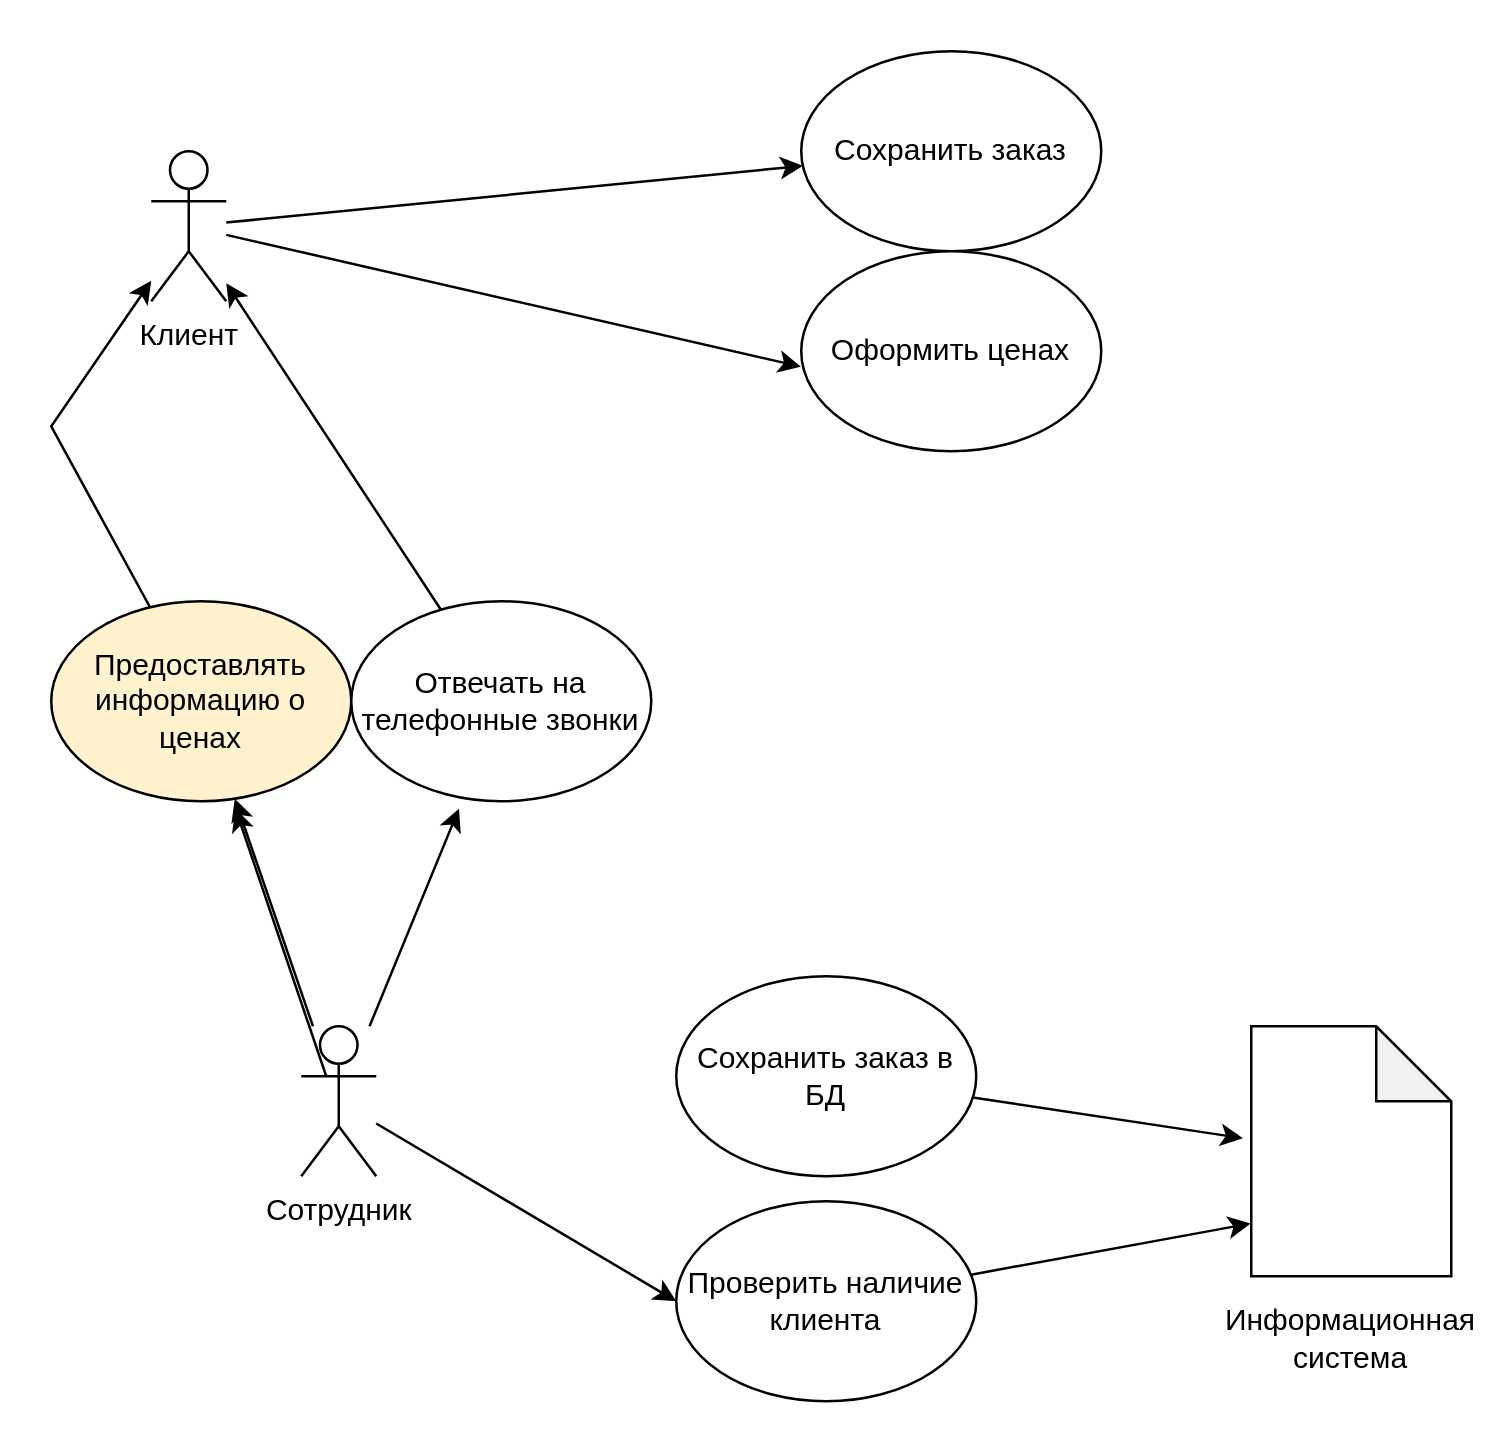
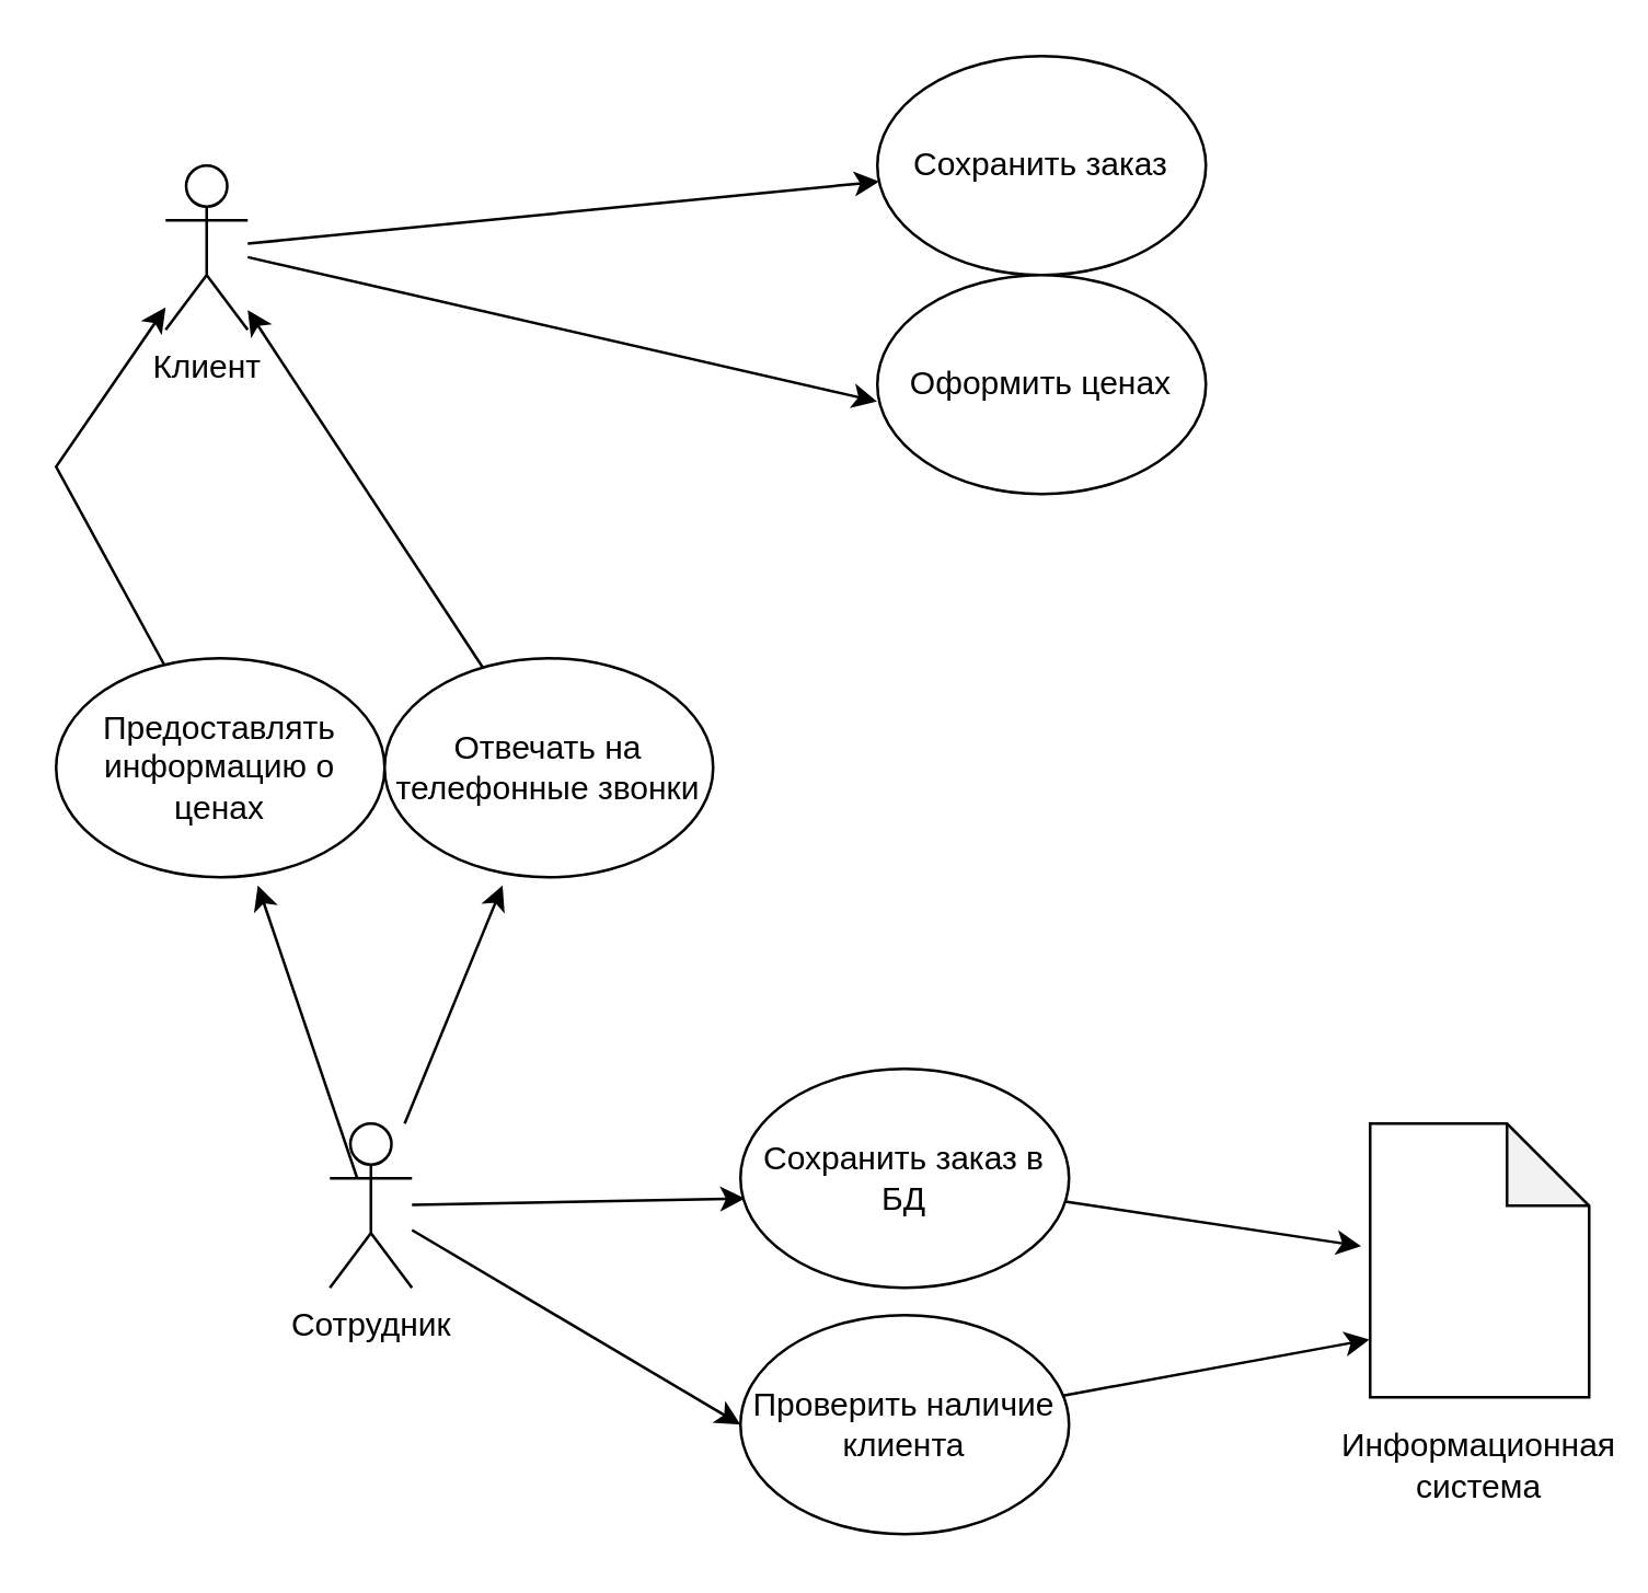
- <mxCell id="7" value="Предоставлять информацию о ценах" style="ellipse;whiteSpace=wrap;html=1;fillColor=#fff2cc;" vertex="1" parent="1"><mxGeometry x="20" y="240" width="120" height="80" as="geometry" /></mxCell>
+ <mxCell id="7" value="Предоставлять информацию о ценах" style="ellipse;whiteSpace=wrap;html=1;" vertex="1" parent="1"><mxGeometry x="20" y="240" width="120" height="80" as="geometry" /></mxCell>
- <mxCell id="17" style="edgeStyle=none;rounded=0;orthogonalLoop=1;jettySize=auto;html=1;" edge="1" parent="1" source="11" target="7"><mxGeometry relative="1" as="geometry" /></mxCell>
+ <mxCell id="17" style="edgeStyle=none;rounded=0;orthogonalLoop=1;jettySize=auto;html=1;entryX=0.014;entryY=0.592;entryDx=0;entryDy=0;entryPerimeter=0;" edge="1" parent="1" source="11" target="15"><mxGeometry relative="1" as="geometry" /></mxCell>
